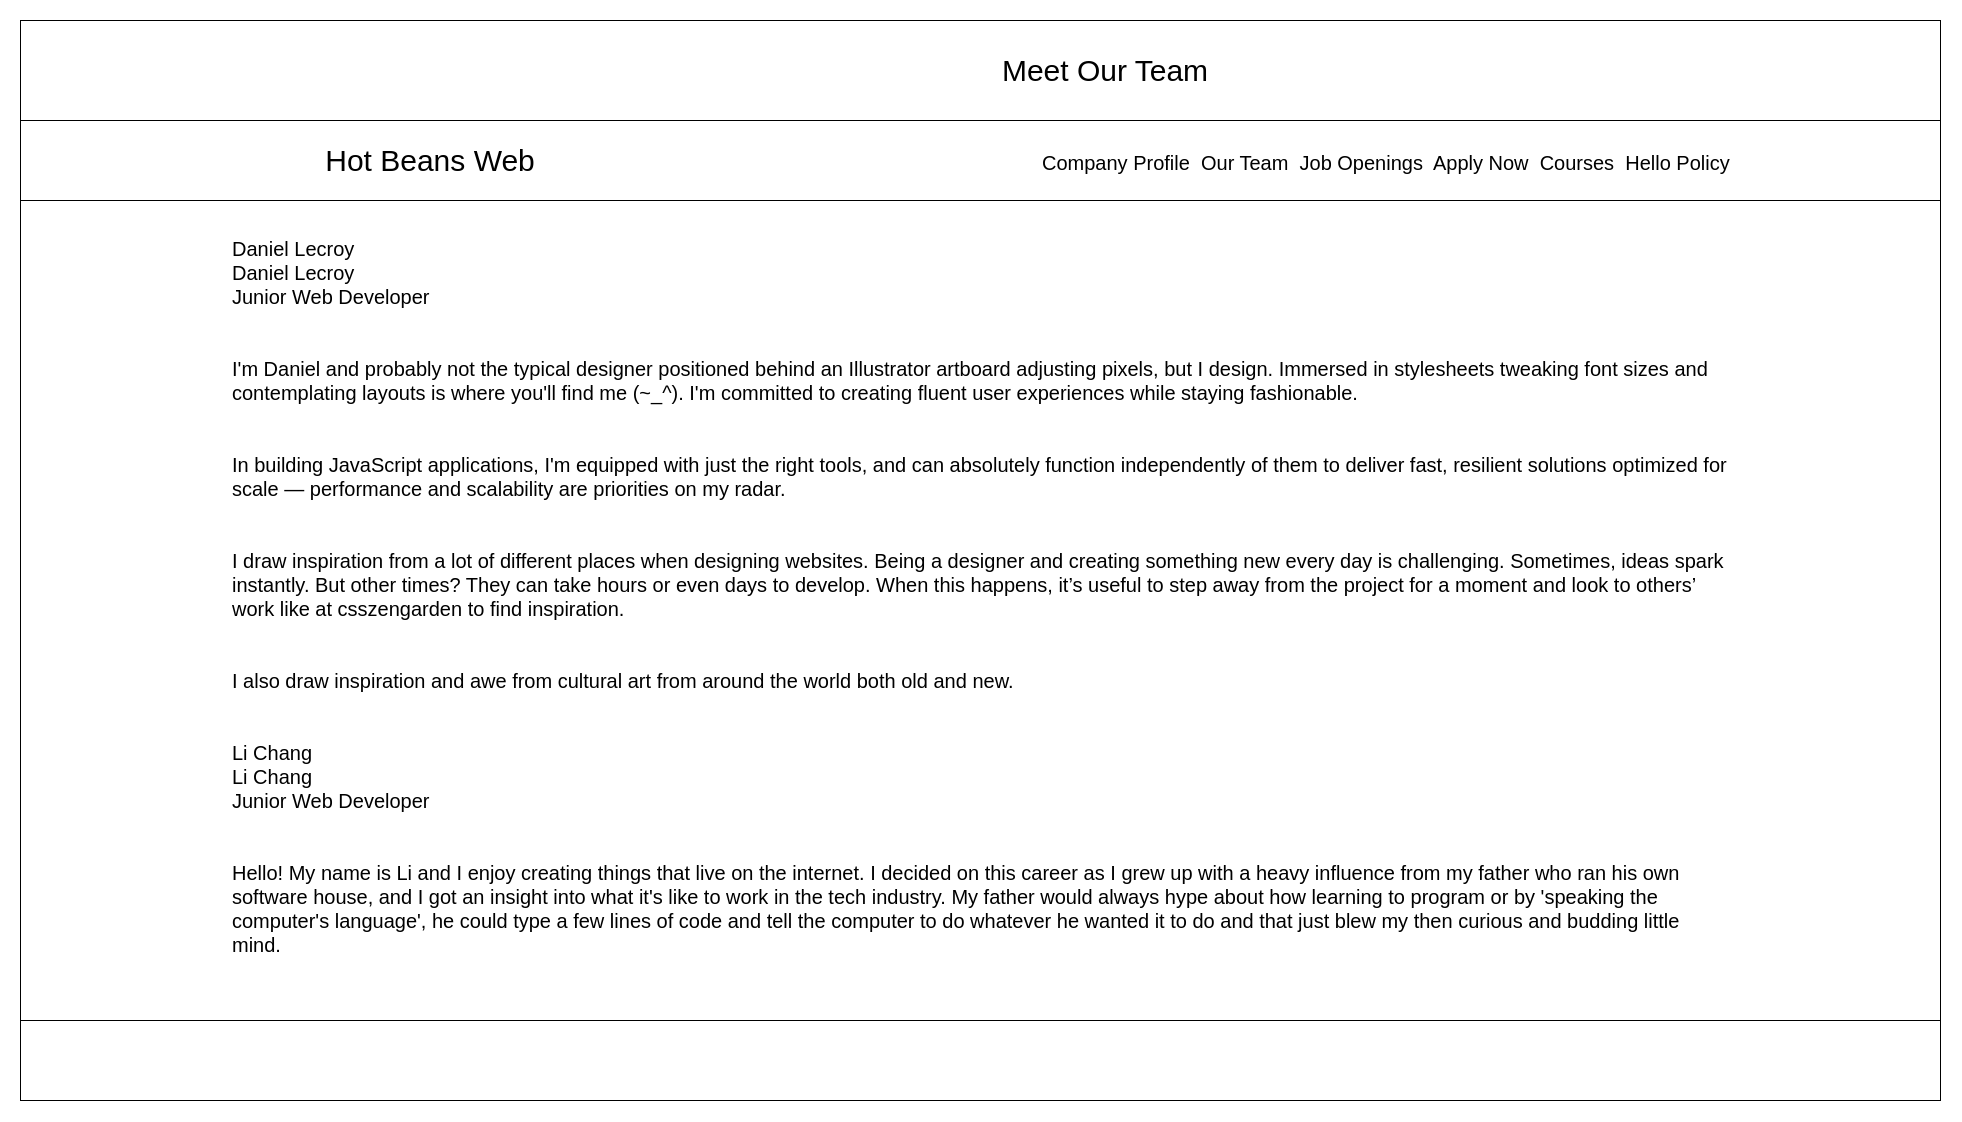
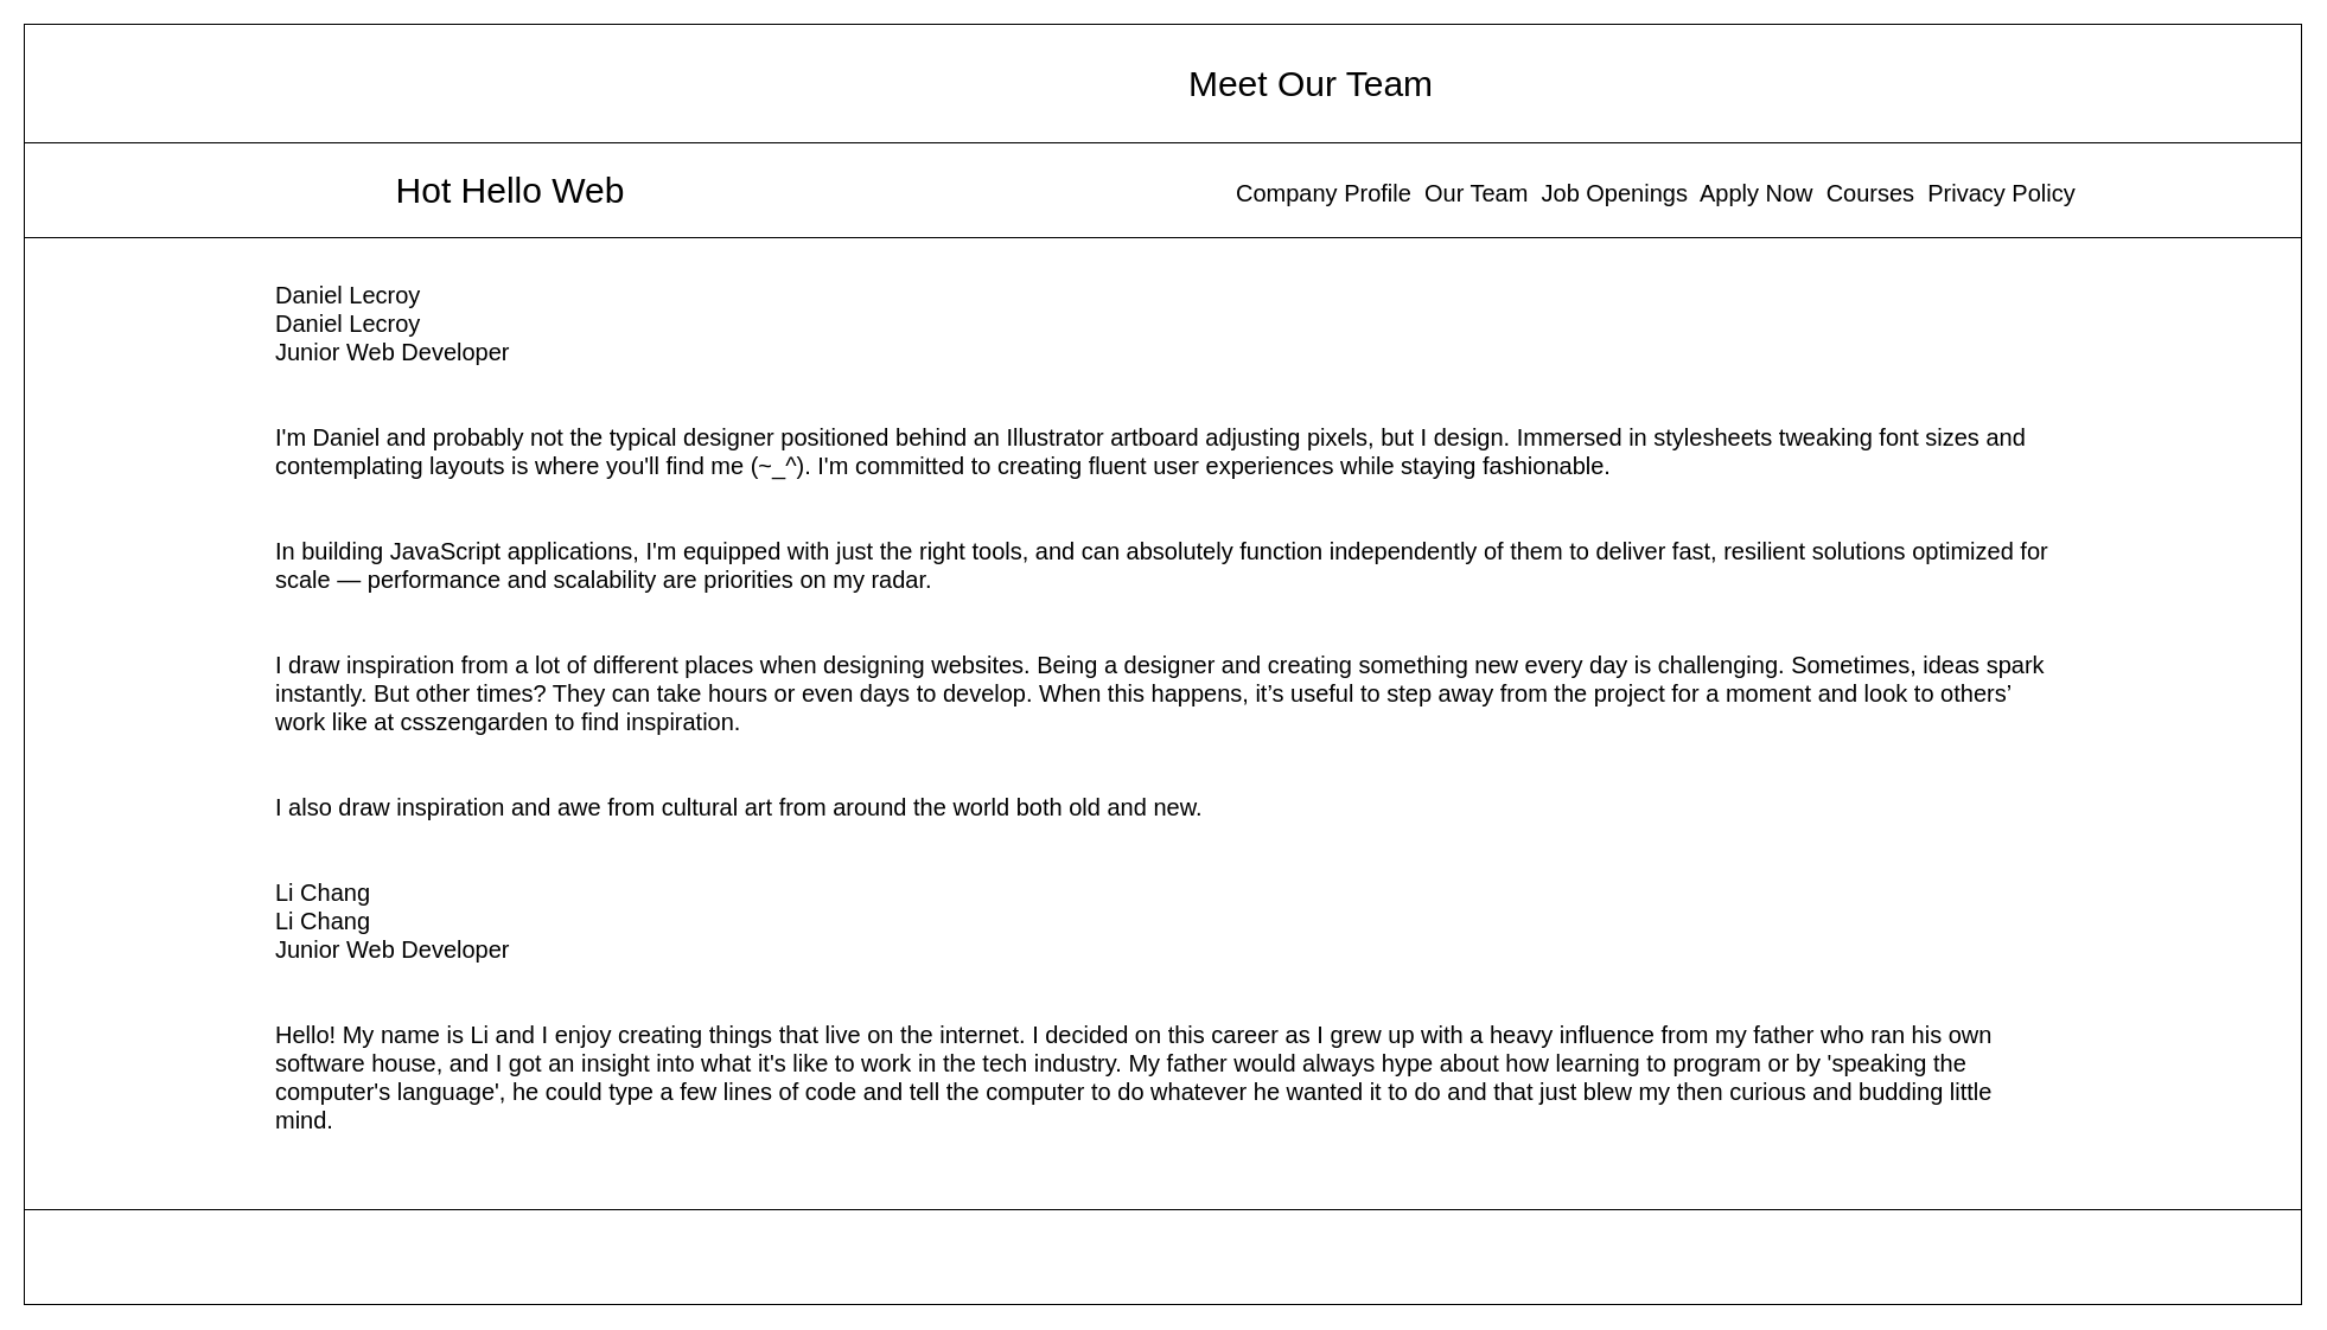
- <mxCell id="6" value="Hot Beans Web" style="text;html=1;align=center;verticalAlign=middle;whiteSpace=wrap;rounded=0;fontSize=30;" parent="1" vertex="1"><mxGeometry x="320" y="120" width="220" height="80" as="geometry" /></mxCell>
+ <mxCell id="6" value="Hot Hello Web" style="text;html=1;align=center;verticalAlign=middle;whiteSpace=wrap;rounded=0;fontSize=30;" parent="1" vertex="1"><mxGeometry x="320" y="120" width="220" height="80" as="geometry" /></mxCell>
- <mxCell id="7" value="&lt;font style=&quot;font-size: 20px;&quot;&gt;Company Profile&amp;nbsp; Our Team&amp;nbsp; Job Openings&amp;nbsp; Apply Now&amp;nbsp; Courses&amp;nbsp; Hello Policy&lt;/font&gt;" style="text;whiteSpace=wrap;html=1;fontSize=25;verticalAlign=middle;" parent="1" vertex="1"><mxGeometry x="1040" y="120" width="900" height="80" as="geometry" /></mxCell>
+ <mxCell id="7" value="&lt;font style=&quot;font-size: 20px;&quot;&gt;Company Profile&amp;nbsp; Our Team&amp;nbsp; Job Openings&amp;nbsp; Apply Now&amp;nbsp; Courses&amp;nbsp; Privacy Policy&lt;/font&gt;" style="text;whiteSpace=wrap;html=1;fontSize=25;verticalAlign=middle;" parent="1" vertex="1"><mxGeometry x="1040" y="120" width="900" height="80" as="geometry" /></mxCell>
